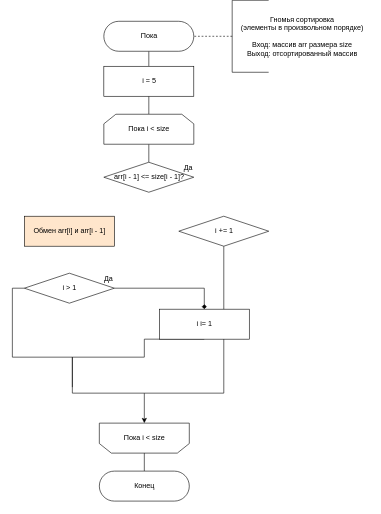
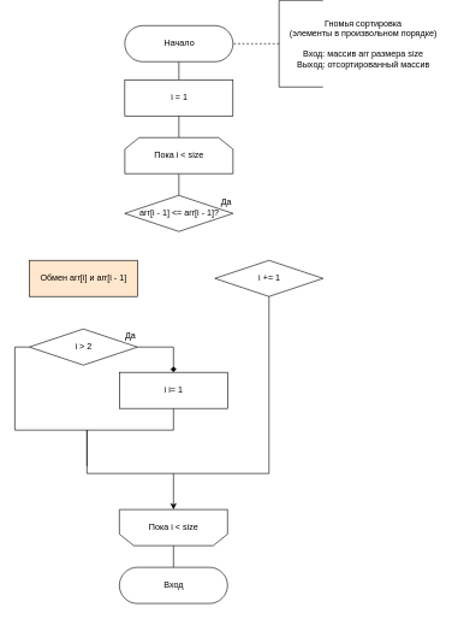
- <mxCell id="3" value="Пока" style="html=1;dashed=0;whitespace=wrap;shape=mxgraph.dfd.start" vertex="1" parent="1"><mxGeometry x="172.5" y="30" width="150" height="50" as="geometry" /></mxCell>
+ <mxCell id="3" value="Начало" style="html=1;dashed=0;whitespace=wrap;shape=mxgraph.dfd.start" vertex="1" parent="1"><mxGeometry x="172.5" y="30" width="150" height="50" as="geometry" /></mxCell>
- <mxCell id="18" value="i = 5" style="html=1;dashed=0;whitespace=wrap;" vertex="1" parent="1"><mxGeometry x="172.5" y="105" width="150" height="50" as="geometry" /></mxCell>
+ <mxCell id="18" value="i = 1" style="html=1;dashed=0;whitespace=wrap;" vertex="1" parent="1"><mxGeometry x="172.5" y="105" width="150" height="50" as="geometry" /></mxCell>
- <mxCell id="10" value="arr[i - 1] &amp;lt;= size[i - 1]?" style="shape=rhombus;html=1;dashed=0;whitespace=wrap;perimeter=rhombusPerimeter;" vertex="1" parent="1"><mxGeometry x="172.5" y="265" width="150" height="50" as="geometry" /></mxCell>
+ <mxCell id="10" value="arr[i - 1] &amp;lt;= arr[i - 1]?" style="shape=rhombus;html=1;dashed=0;whitespace=wrap;perimeter=rhombusPerimeter;" vertex="1" parent="1"><mxGeometry x="172.5" y="265" width="150" height="50" as="geometry" /></mxCell>
- <mxCell id="22" value="i &amp;gt; 1" style="shape=rhombus;html=1;dashed=0;whitespace=wrap;perimeter=rhombusPerimeter;" vertex="1" parent="1"><mxGeometry x="40" y="450" width="150" height="50" as="geometry" /></mxCell>
+ <mxCell id="22" value="i &amp;gt; 2" style="shape=rhombus;html=1;dashed=0;whitespace=wrap;perimeter=rhombusPerimeter;" vertex="1" parent="1"><mxGeometry x="40" y="450" width="150" height="50" as="geometry" /></mxCell>
- <mxCell id="24" value="i i= 1" style="html=1;dashed=0;whitespace=wrap;" vertex="1" parent="1"><mxGeometry x="265" y="510" width="150" height="50" as="geometry" /></mxCell>
+ <mxCell id="24" value="i i= 1" style="html=1;dashed=0;whitespace=wrap;" vertex="1" parent="1"><mxGeometry x="165" y="510" width="150" height="50" as="geometry" /></mxCell>
- <mxCell id="17" value="Конец" style="html=1;dashed=0;whitespace=wrap;shape=mxgraph.dfd.start" vertex="1" parent="1"><mxGeometry x="165" y="780" width="150" height="50" as="geometry" /></mxCell>
+ <mxCell id="17" value="Вход" style="html=1;dashed=0;whitespace=wrap;shape=mxgraph.dfd.start" vertex="1" parent="1"><mxGeometry x="165" y="780" width="150" height="50" as="geometry" /></mxCell>
